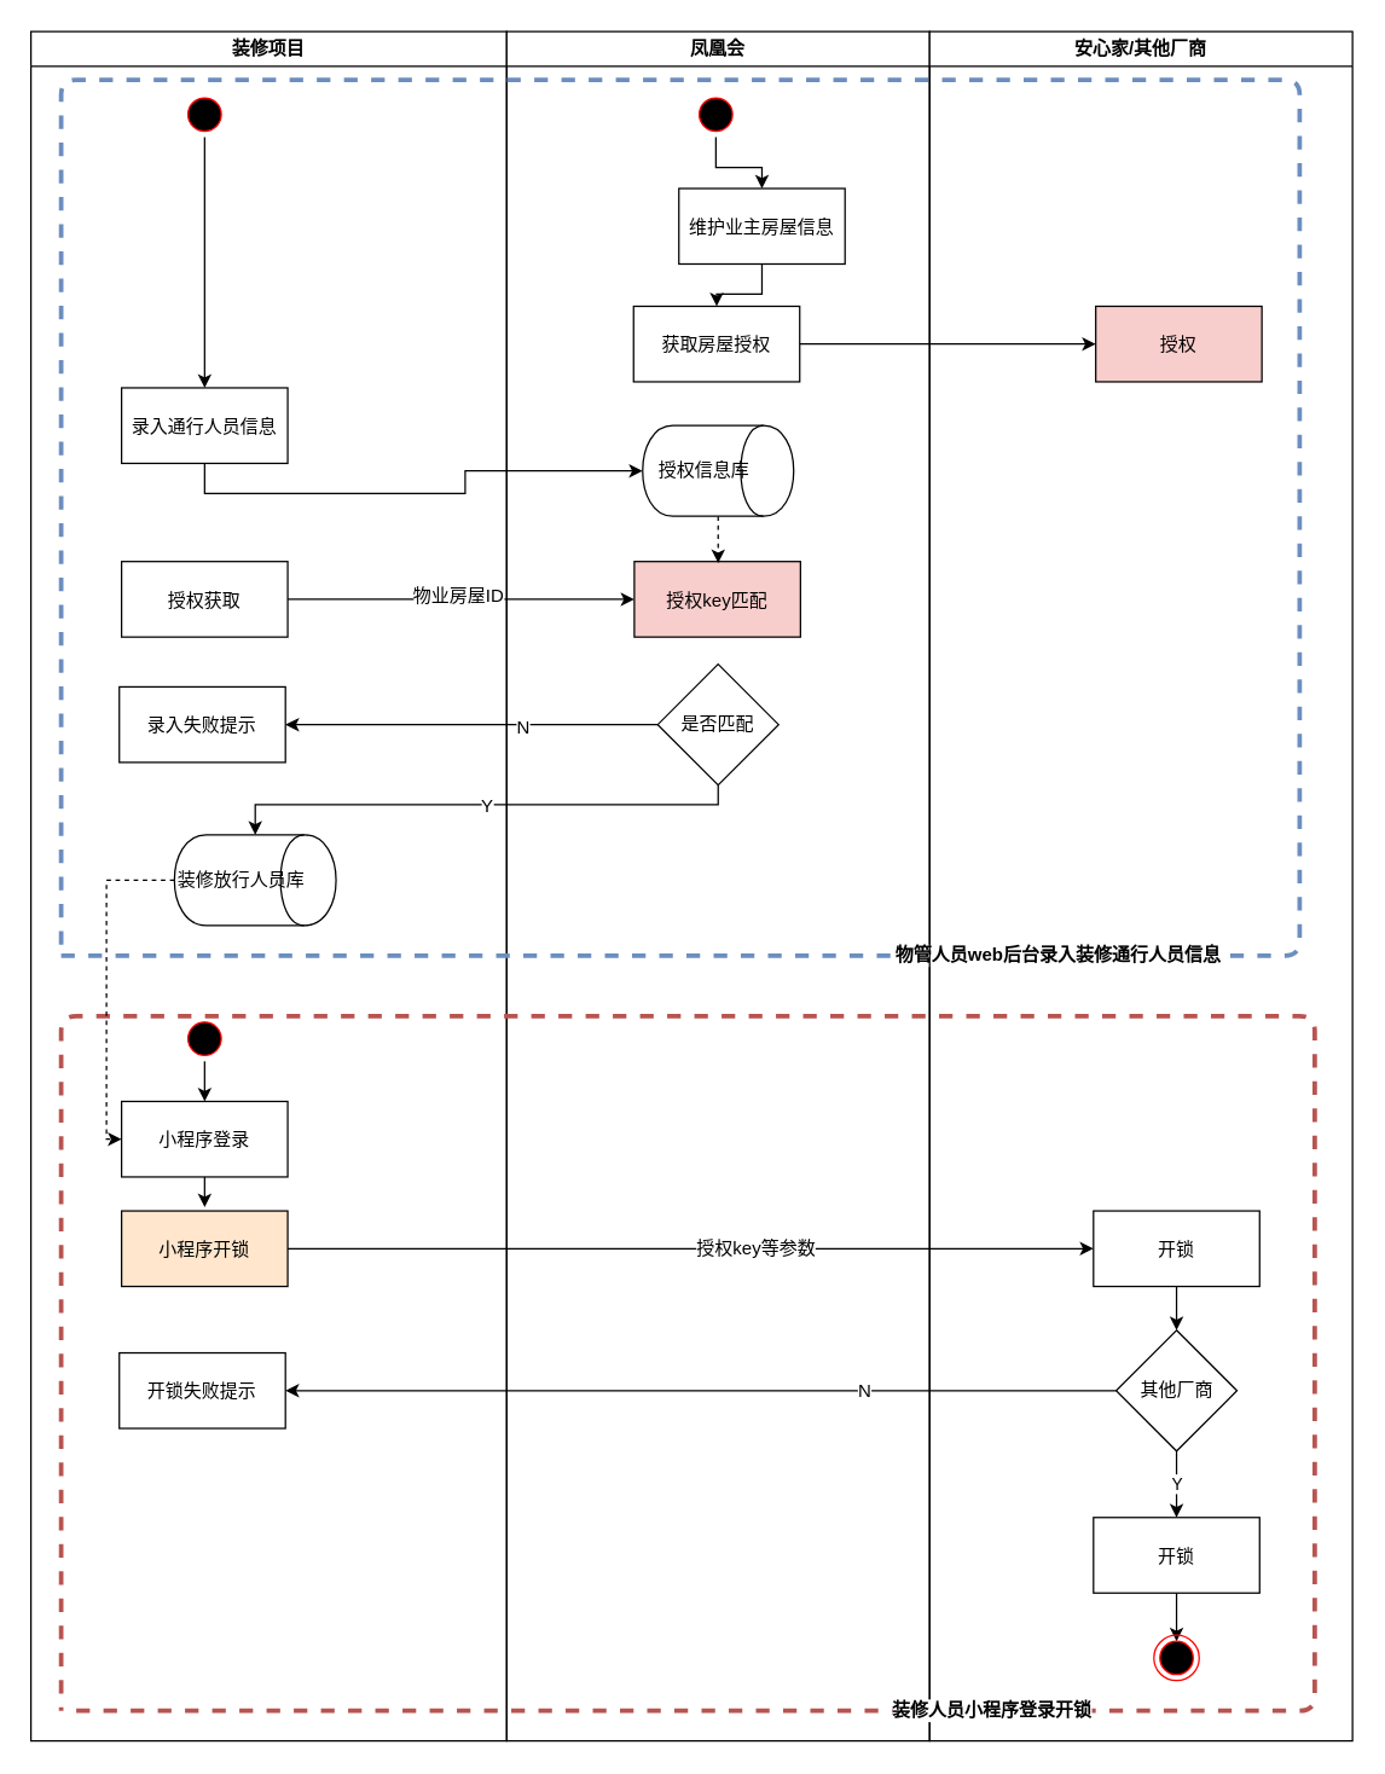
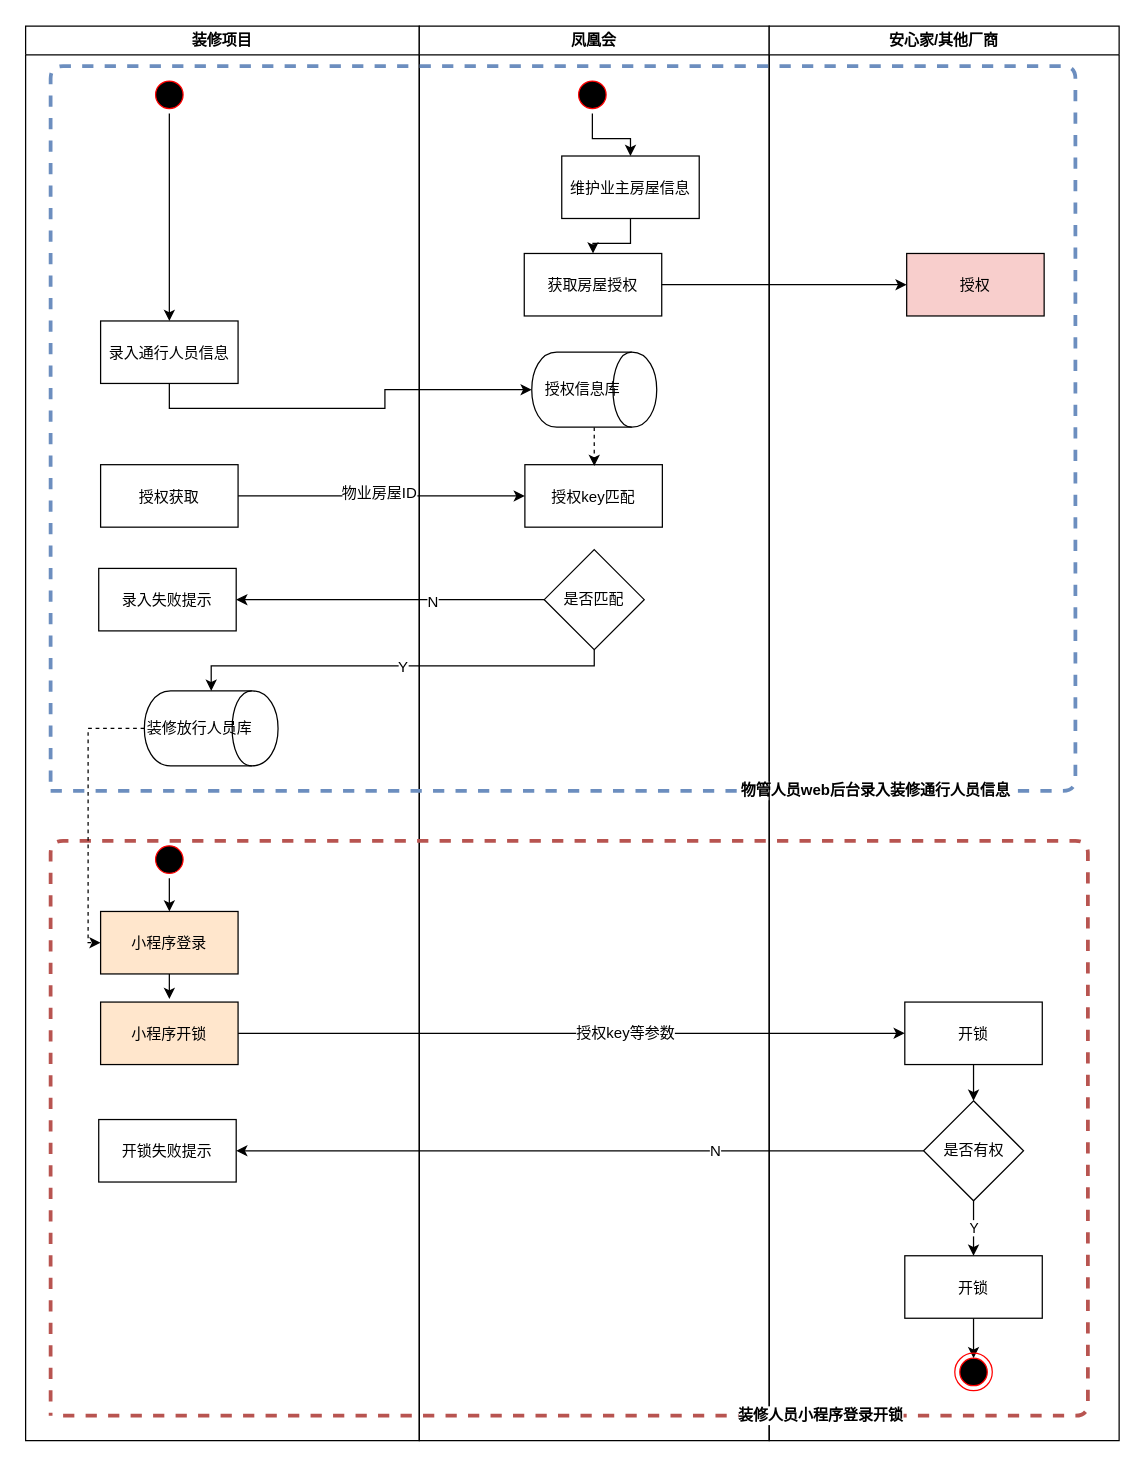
- <mxCell id="21" value="授权key匹配" style="fillColor=#f8cecc;" vertex="1" parent="15"><mxGeometry x="84.5" y="351" width="110" height="50" as="geometry" /></mxCell>
+ <mxCell id="21" value="授权key匹配" style="" vertex="1" parent="15"><mxGeometry x="84.5" y="351" width="110" height="50" as="geometry" /></mxCell>
- <mxCell id="11" value="小程序登录" style="" vertex="1" parent="2"><mxGeometry x="60" y="708.5" width="110" height="50" as="geometry" /></mxCell>
+ <mxCell id="11" value="小程序登录" style="fillColor=#ffe6cc;" vertex="1" parent="2"><mxGeometry x="60" y="708.5" width="110" height="50" as="geometry" /></mxCell>
- <mxCell id="28" value="其他厂商" style="rhombus;whiteSpace=wrap;html=1;" vertex="1" parent="27"><mxGeometry x="123.5" y="860" width="80" height="80" as="geometry" /></mxCell>
+ <mxCell id="28" value="是否有权" style="rhombus;whiteSpace=wrap;html=1;" vertex="1" parent="27"><mxGeometry x="123.5" y="860" width="80" height="80" as="geometry" /></mxCell>
